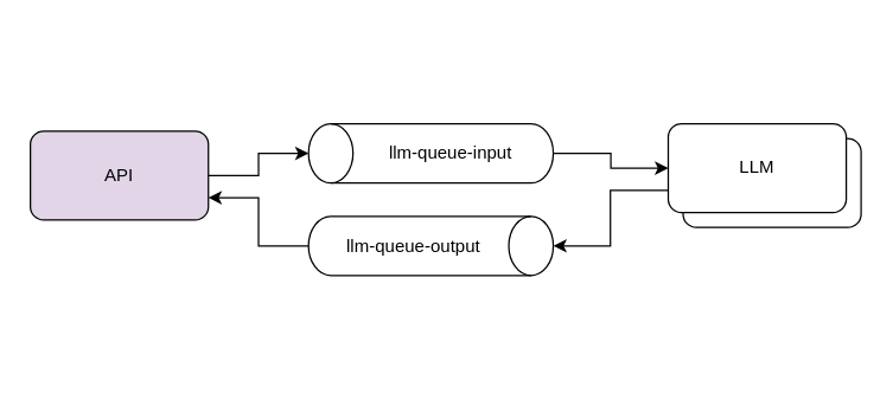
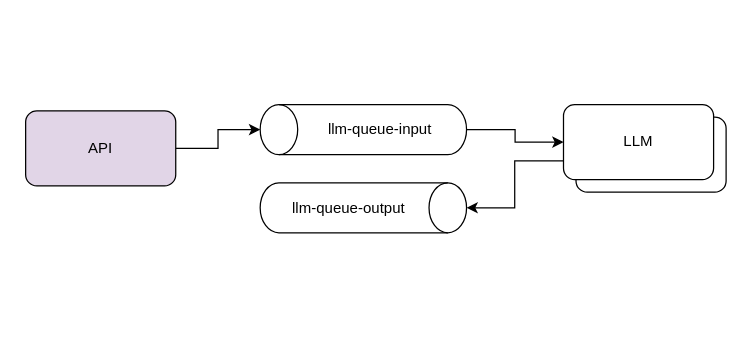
- <mxCell id="9" style="edgeStyle=orthogonalEdgeStyle;rounded=0;orthogonalLoop=1;jettySize=auto;html=1;entryX=1;entryY=0.75;entryDx=0;entryDy=0;" parent="1" source="10" target="3" edge="1"><mxGeometry relative="1" as="geometry" /></mxCell>
